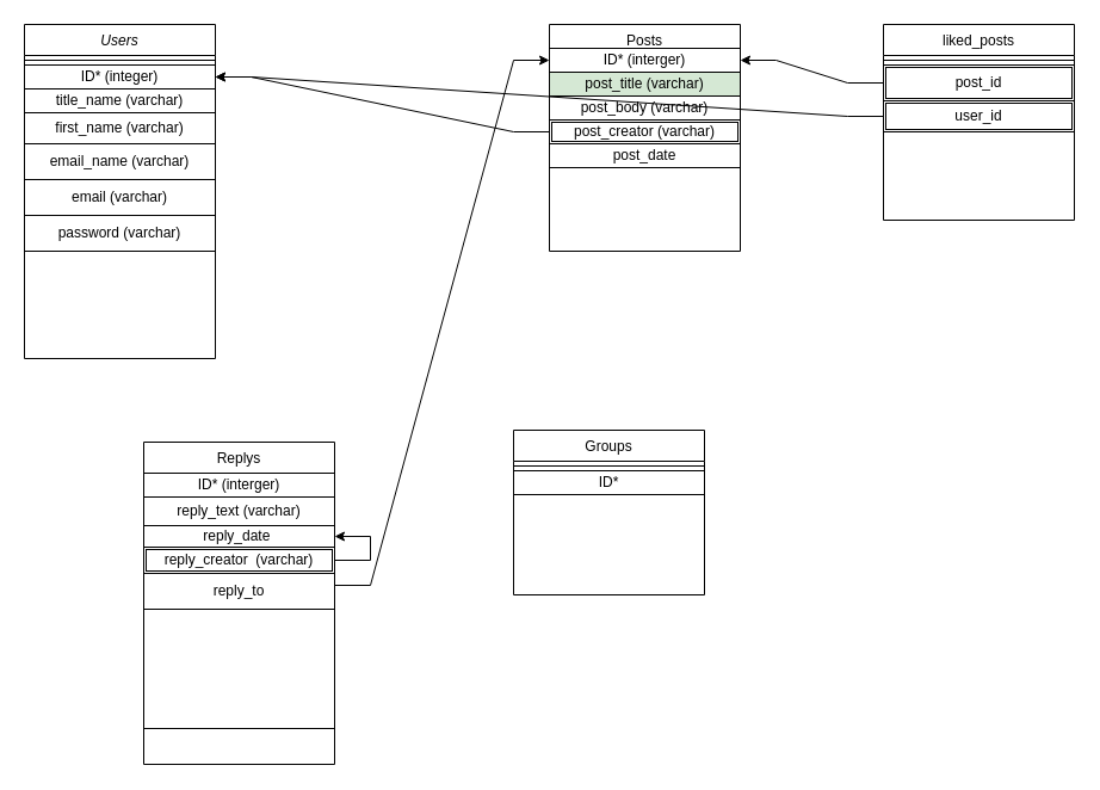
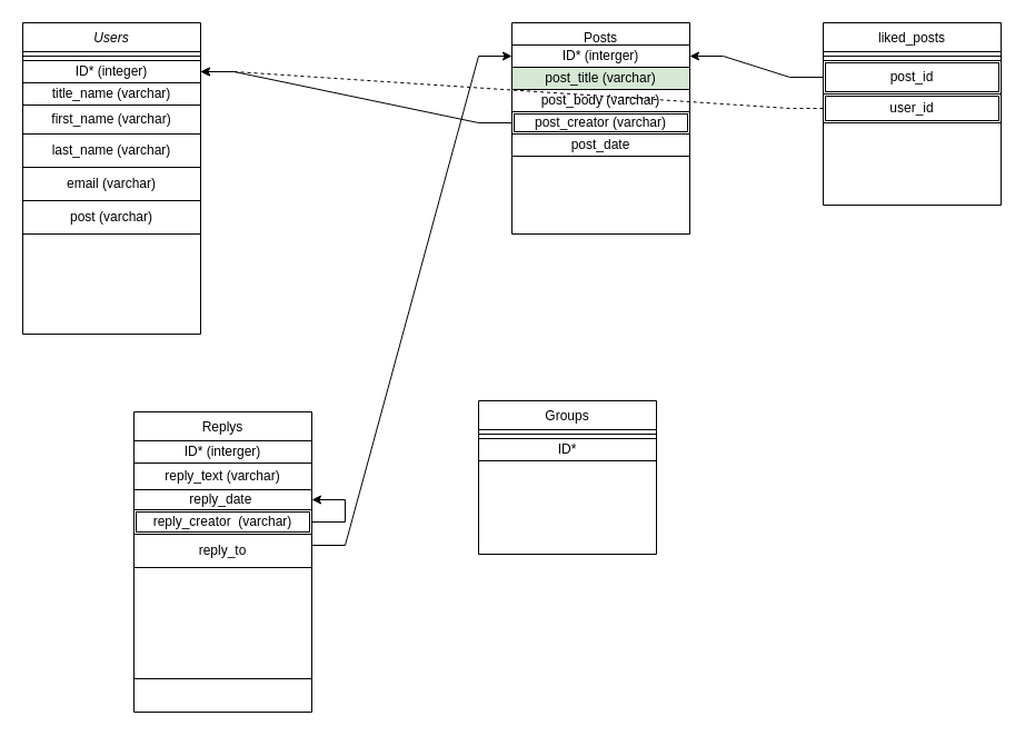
- <mxCell id="33" style="edgeStyle=entityRelationEdgeStyle;rounded=0;orthogonalLoop=1;jettySize=auto;html=1;exitX=0;exitY=0.5;exitDx=0;exitDy=0;strokeColor=#000000;entryX=1;entryY=0.5;entryDx=0;entryDy=0;" edge="1" parent="1" source="31" target="4"><mxGeometry relative="1" as="geometry"><mxPoint x="290" y="330" as="targetPoint" /></mxGeometry></mxCell>
+ <mxCell id="33" style="edgeStyle=entityRelationEdgeStyle;rounded=0;orthogonalLoop=1;jettySize=auto;html=1;exitX=0;exitY=0.5;exitDx=0;exitDy=0;strokeColor=#000000;entryX=1;entryY=0.5;entryDx=0;entryDy=0;dashed=1;" edge="1" parent="1" source="31" target="4"><mxGeometry relative="1" as="geometry"><mxPoint x="290" y="330" as="targetPoint" /></mxGeometry></mxCell>
- <mxCell id="7" value="email_name (varchar)" style="rounded=0;whiteSpace=wrap;html=1;" vertex="1" parent="2"><mxGeometry y="100" width="160" height="30" as="geometry" /></mxCell>
+ <mxCell id="7" value="last_name (varchar)" style="rounded=0;whiteSpace=wrap;html=1;" vertex="1" parent="2"><mxGeometry y="100" width="160" height="30" as="geometry" /></mxCell>
- <mxCell id="9" value="password (varchar)" style="rounded=0;whiteSpace=wrap;html=1;" vertex="1" parent="2"><mxGeometry y="160" width="160" height="30" as="geometry" /></mxCell>
+ <mxCell id="9" value="post (varchar)" style="rounded=0;whiteSpace=wrap;html=1;" vertex="1" parent="2"><mxGeometry y="160" width="160" height="30" as="geometry" /></mxCell>
